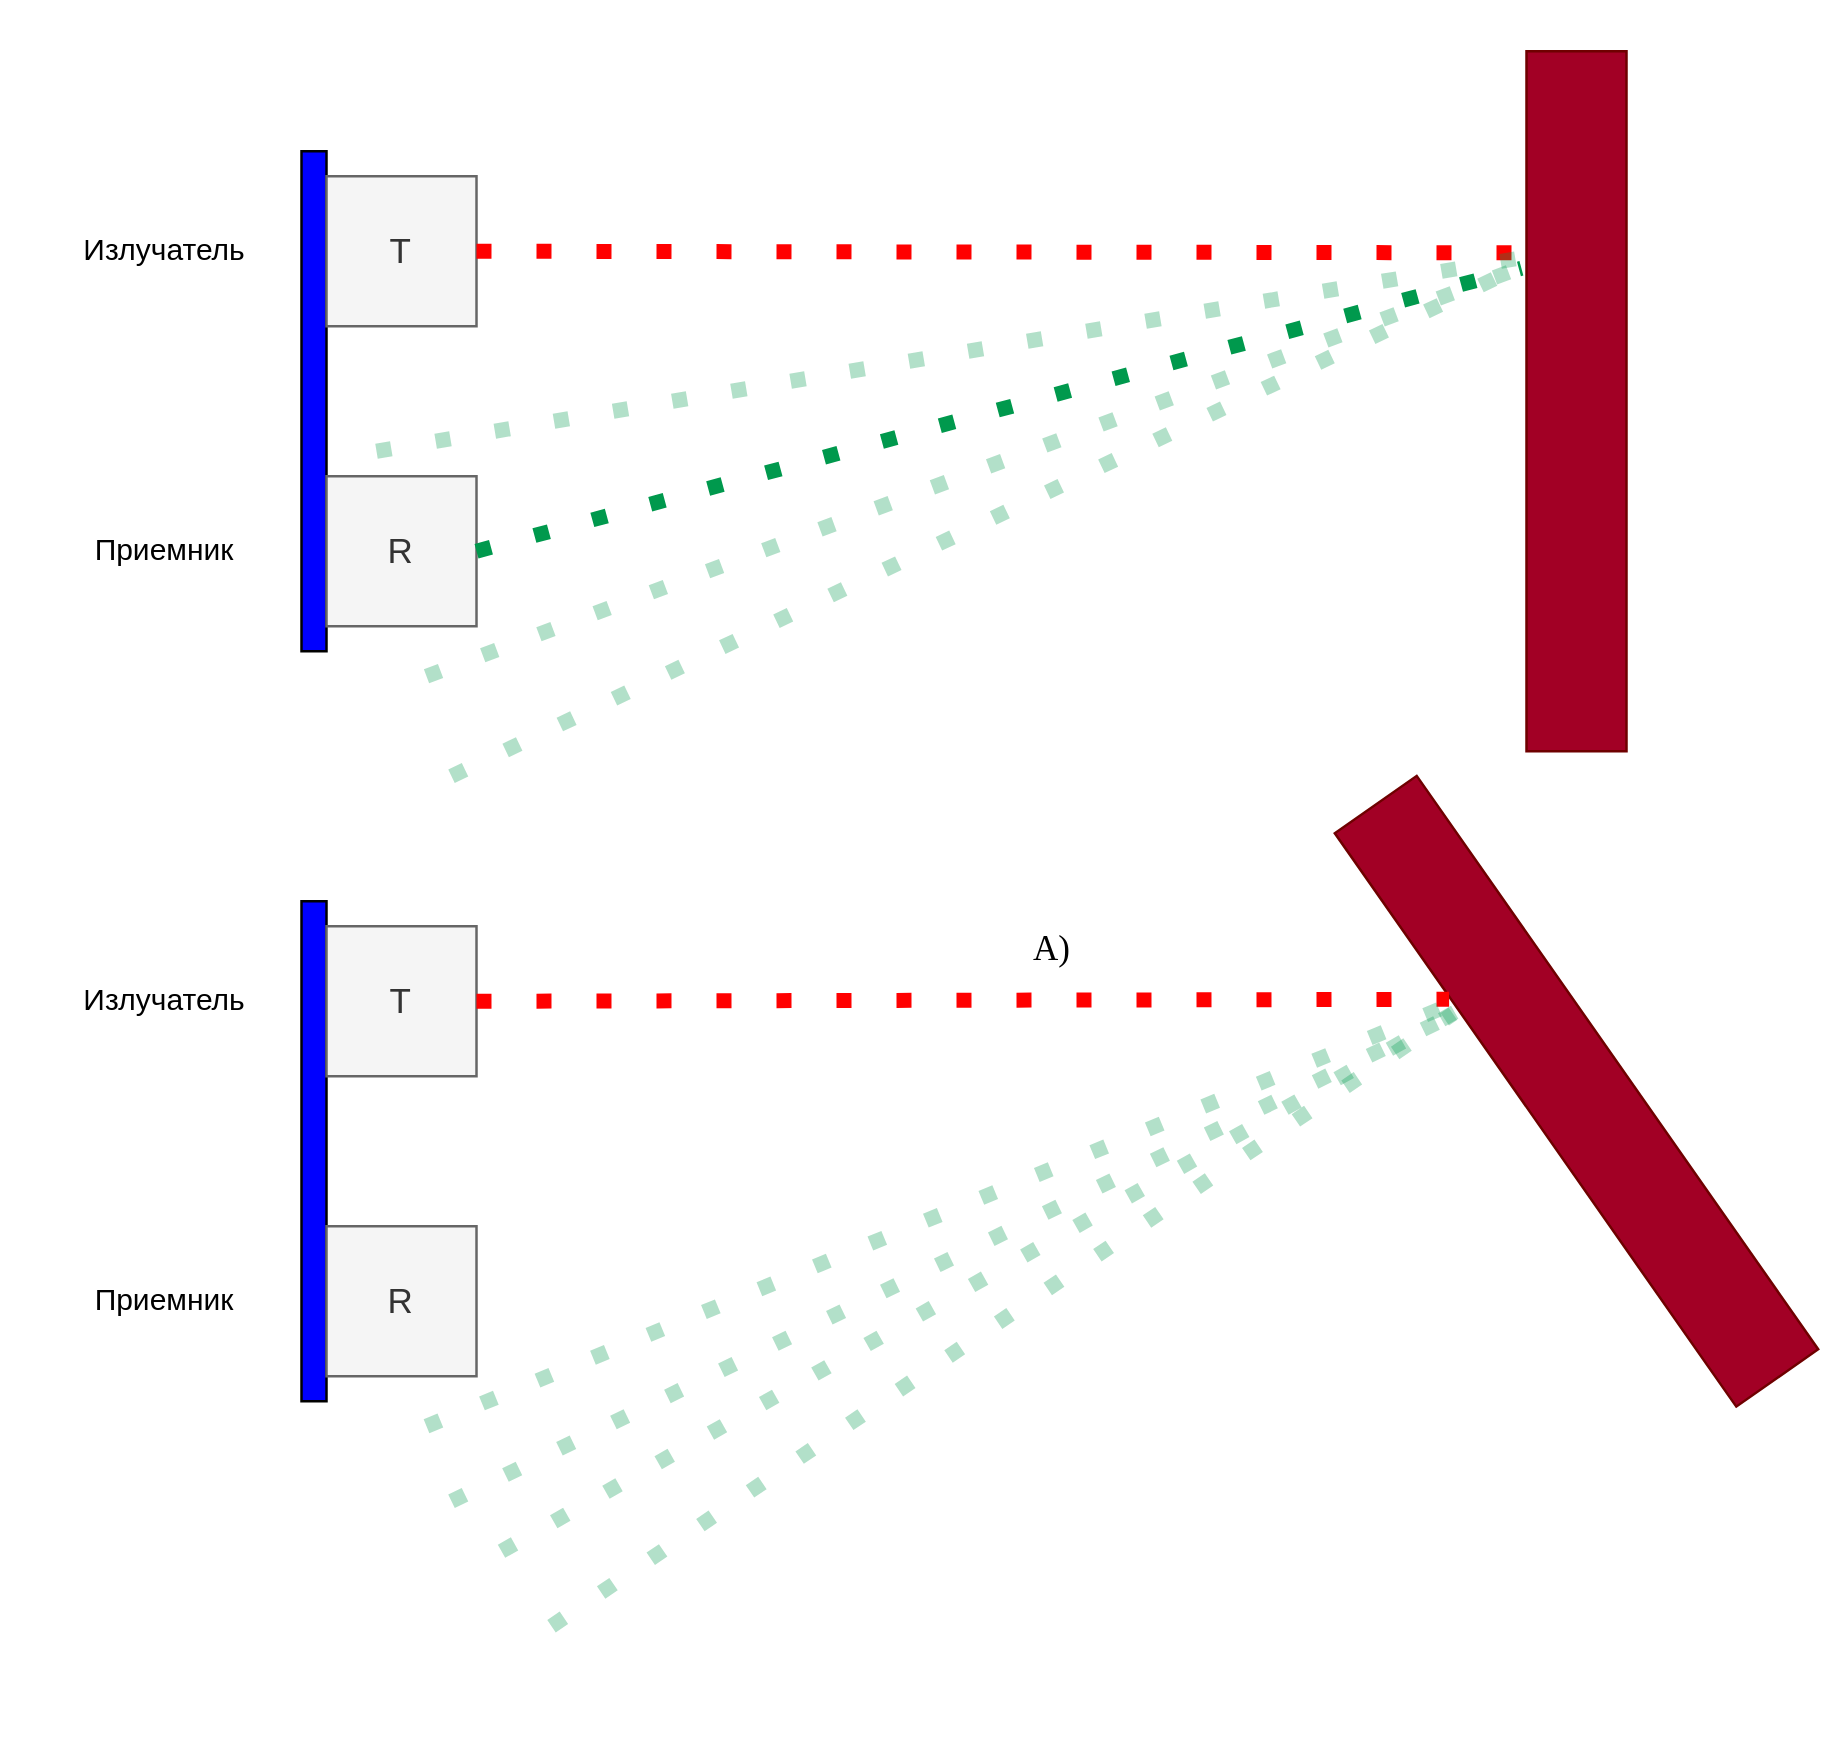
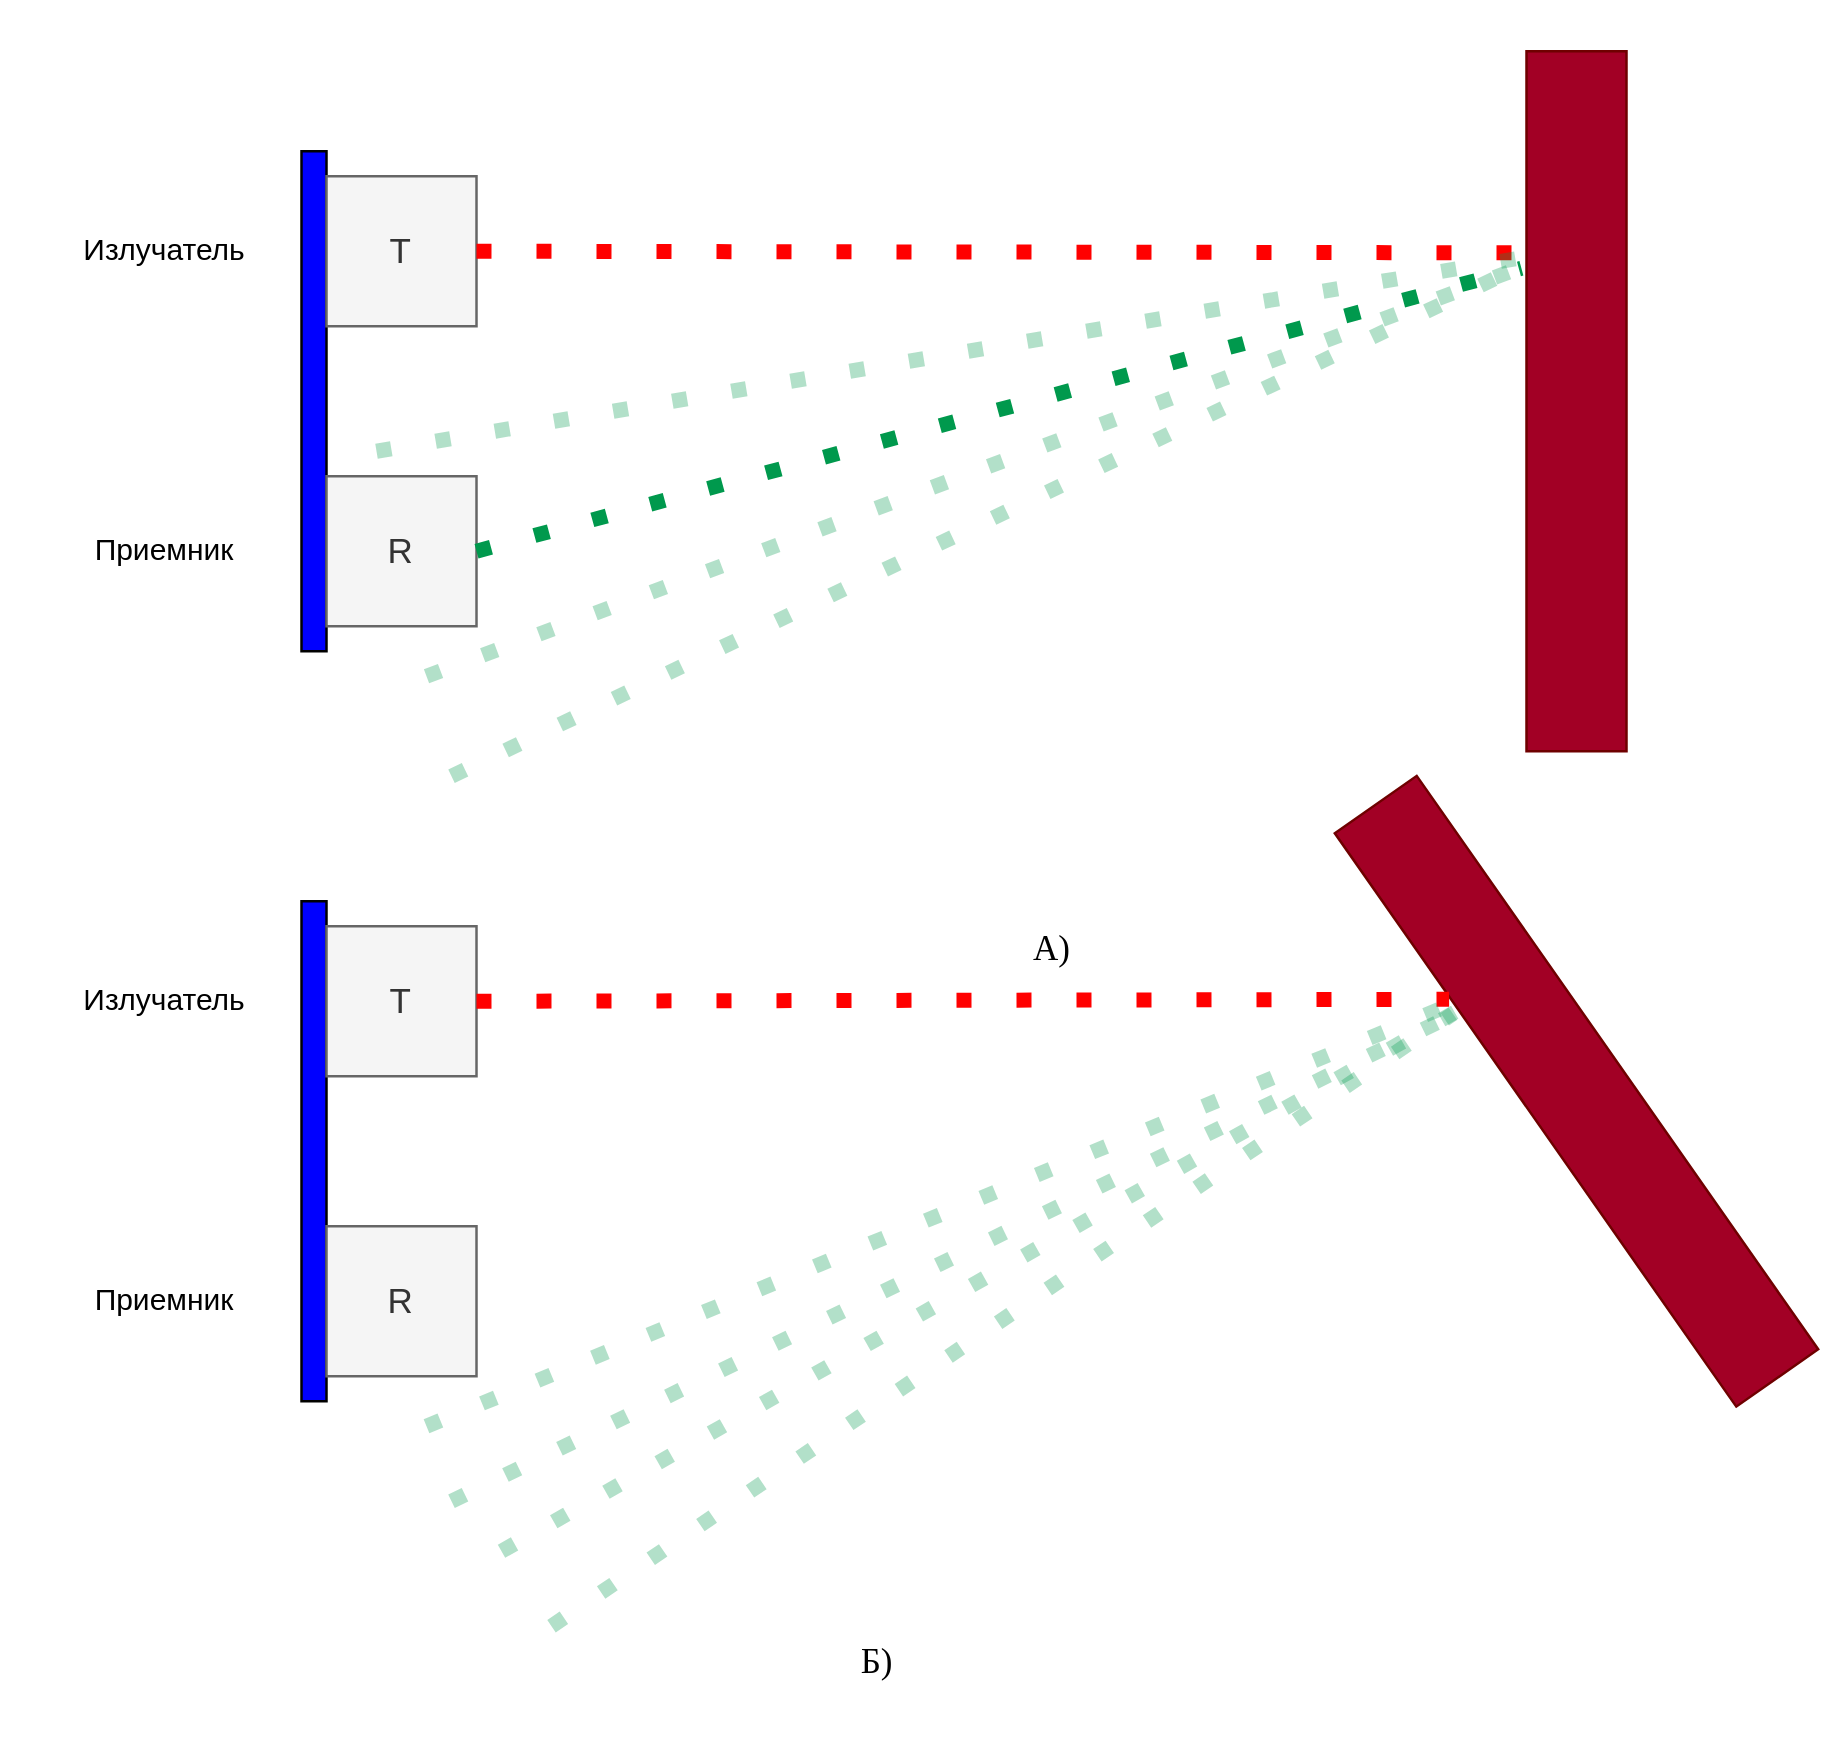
+ <mxCell id="25" value="&lt;font face=&quot;Times New Roman&quot; style=&quot;font-size: 14px;&quot;&gt;Б)&lt;/font&gt;" style="text;html=1;align=center;verticalAlign=middle;resizable=0;points=[];autosize=1;strokeColor=none;fillColor=none;" parent="1" vertex="1"><mxGeometry x="330" y="650" width="40" height="30" as="geometry" /></mxCell>
